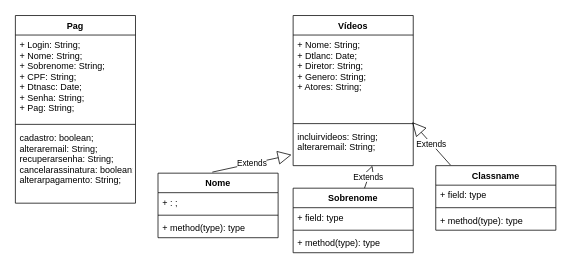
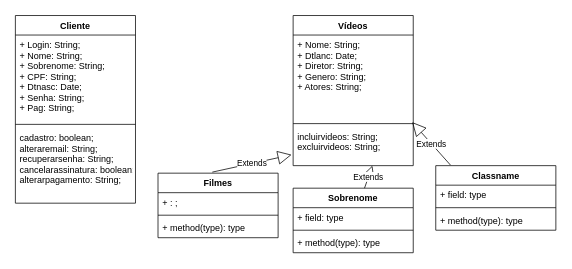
- <mxCell id="2" value="Pag" style="swimlane;fontStyle=1;align=center;verticalAlign=top;childLayout=stackLayout;horizontal=1;startSize=26;horizontalStack=0;resizeParent=1;resizeParentMax=0;resizeLast=0;collapsible=1;marginBottom=0;" vertex="1" parent="1"><mxGeometry x="20" y="20" width="160" height="250" as="geometry" /></mxCell>
+ <mxCell id="2" value="Cliente" style="swimlane;fontStyle=1;align=center;verticalAlign=top;childLayout=stackLayout;horizontal=1;startSize=26;horizontalStack=0;resizeParent=1;resizeParentMax=0;resizeLast=0;collapsible=1;marginBottom=0;" vertex="1" parent="1"><mxGeometry x="20" y="20" width="160" height="250" as="geometry" /></mxCell>
- <mxCell id="9" value="incluirvideos: String;&#10;alteraremail: String;" style="text;strokeColor=none;fillColor=none;align=left;verticalAlign=top;spacingLeft=4;spacingRight=4;overflow=hidden;rotatable=0;points=[[0,0.5],[1,0.5]];portConstraint=eastwest;" vertex="1" parent="6"><mxGeometry y="148" width="160" height="52" as="geometry" /></mxCell>
+ <mxCell id="9" value="incluirvideos: String;&#10;excluirvideos: String;" style="text;strokeColor=none;fillColor=none;align=left;verticalAlign=top;spacingLeft=4;spacingRight=4;overflow=hidden;rotatable=0;points=[[0,0.5],[1,0.5]];portConstraint=eastwest;" vertex="1" parent="6"><mxGeometry y="148" width="160" height="52" as="geometry" /></mxCell>
- <mxCell id="11" value="Nome" style="swimlane;fontStyle=1;align=center;verticalAlign=top;childLayout=stackLayout;horizontal=1;startSize=26;horizontalStack=0;resizeParent=1;resizeParentMax=0;resizeLast=0;collapsible=1;marginBottom=0;" vertex="1" parent="1"><mxGeometry x="210" y="230" width="160" height="86" as="geometry" /></mxCell>
+ <mxCell id="11" value="Filmes" style="swimlane;fontStyle=1;align=center;verticalAlign=top;childLayout=stackLayout;horizontal=1;startSize=26;horizontalStack=0;resizeParent=1;resizeParentMax=0;resizeLast=0;collapsible=1;marginBottom=0;" vertex="1" parent="1"><mxGeometry x="210" y="230" width="160" height="86" as="geometry" /></mxCell>
